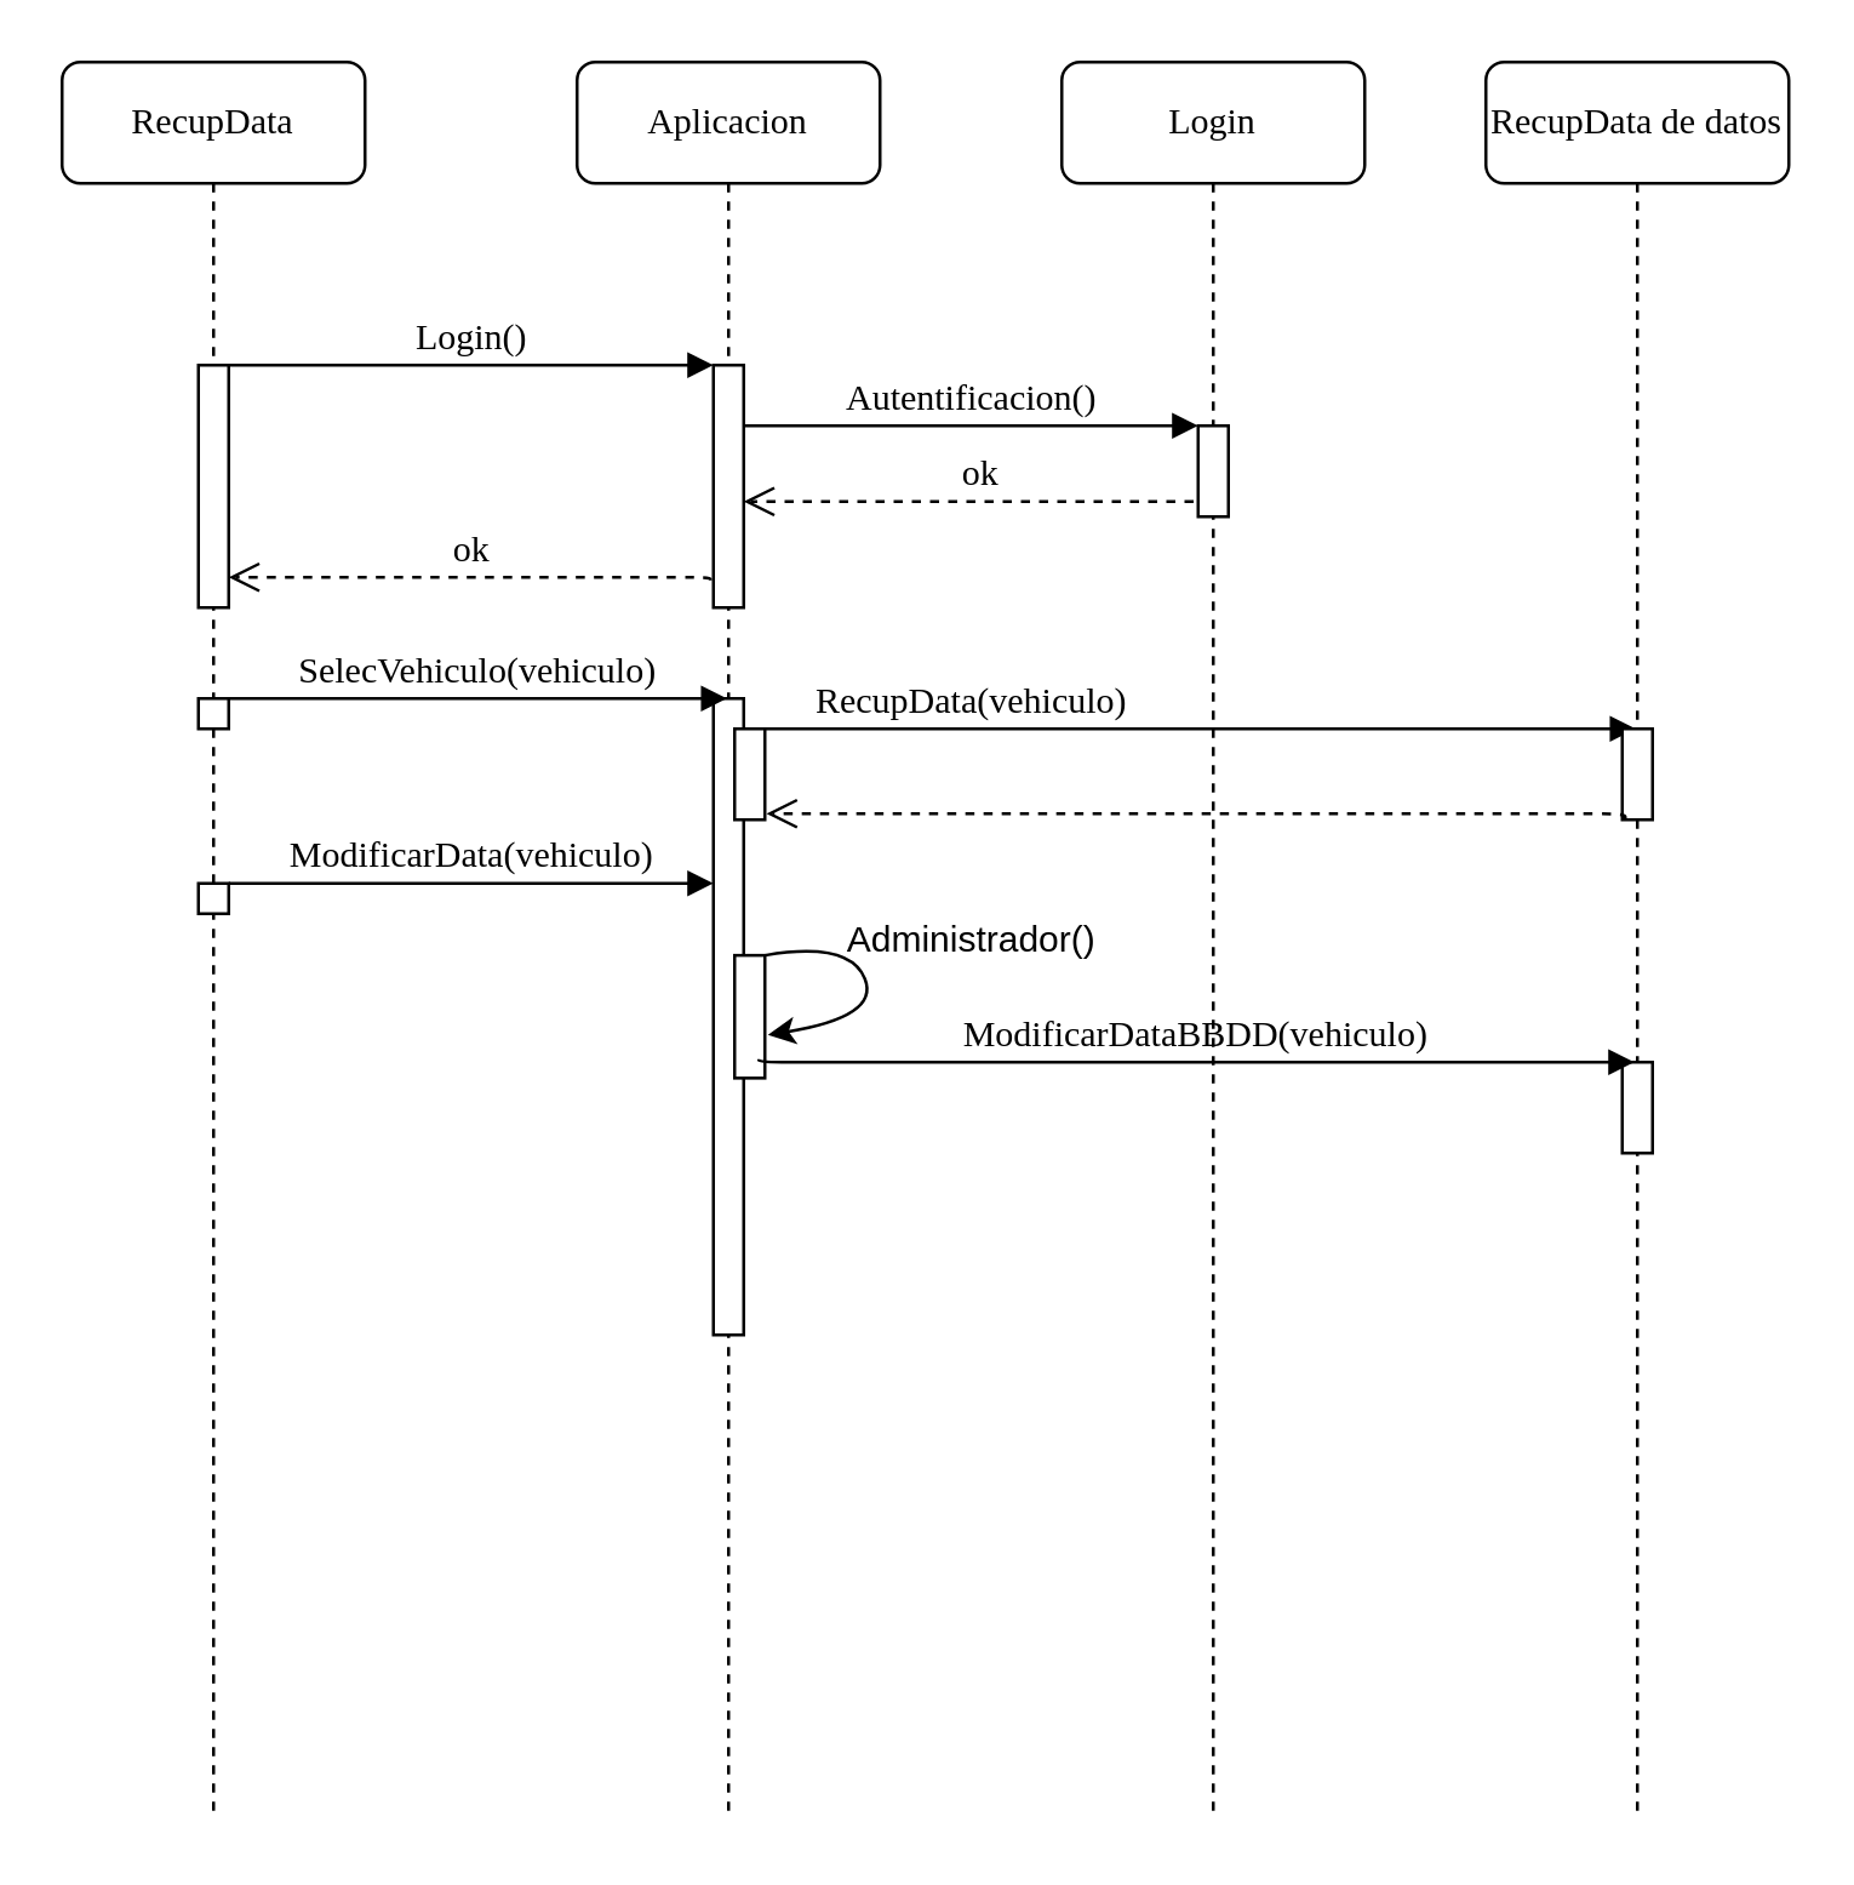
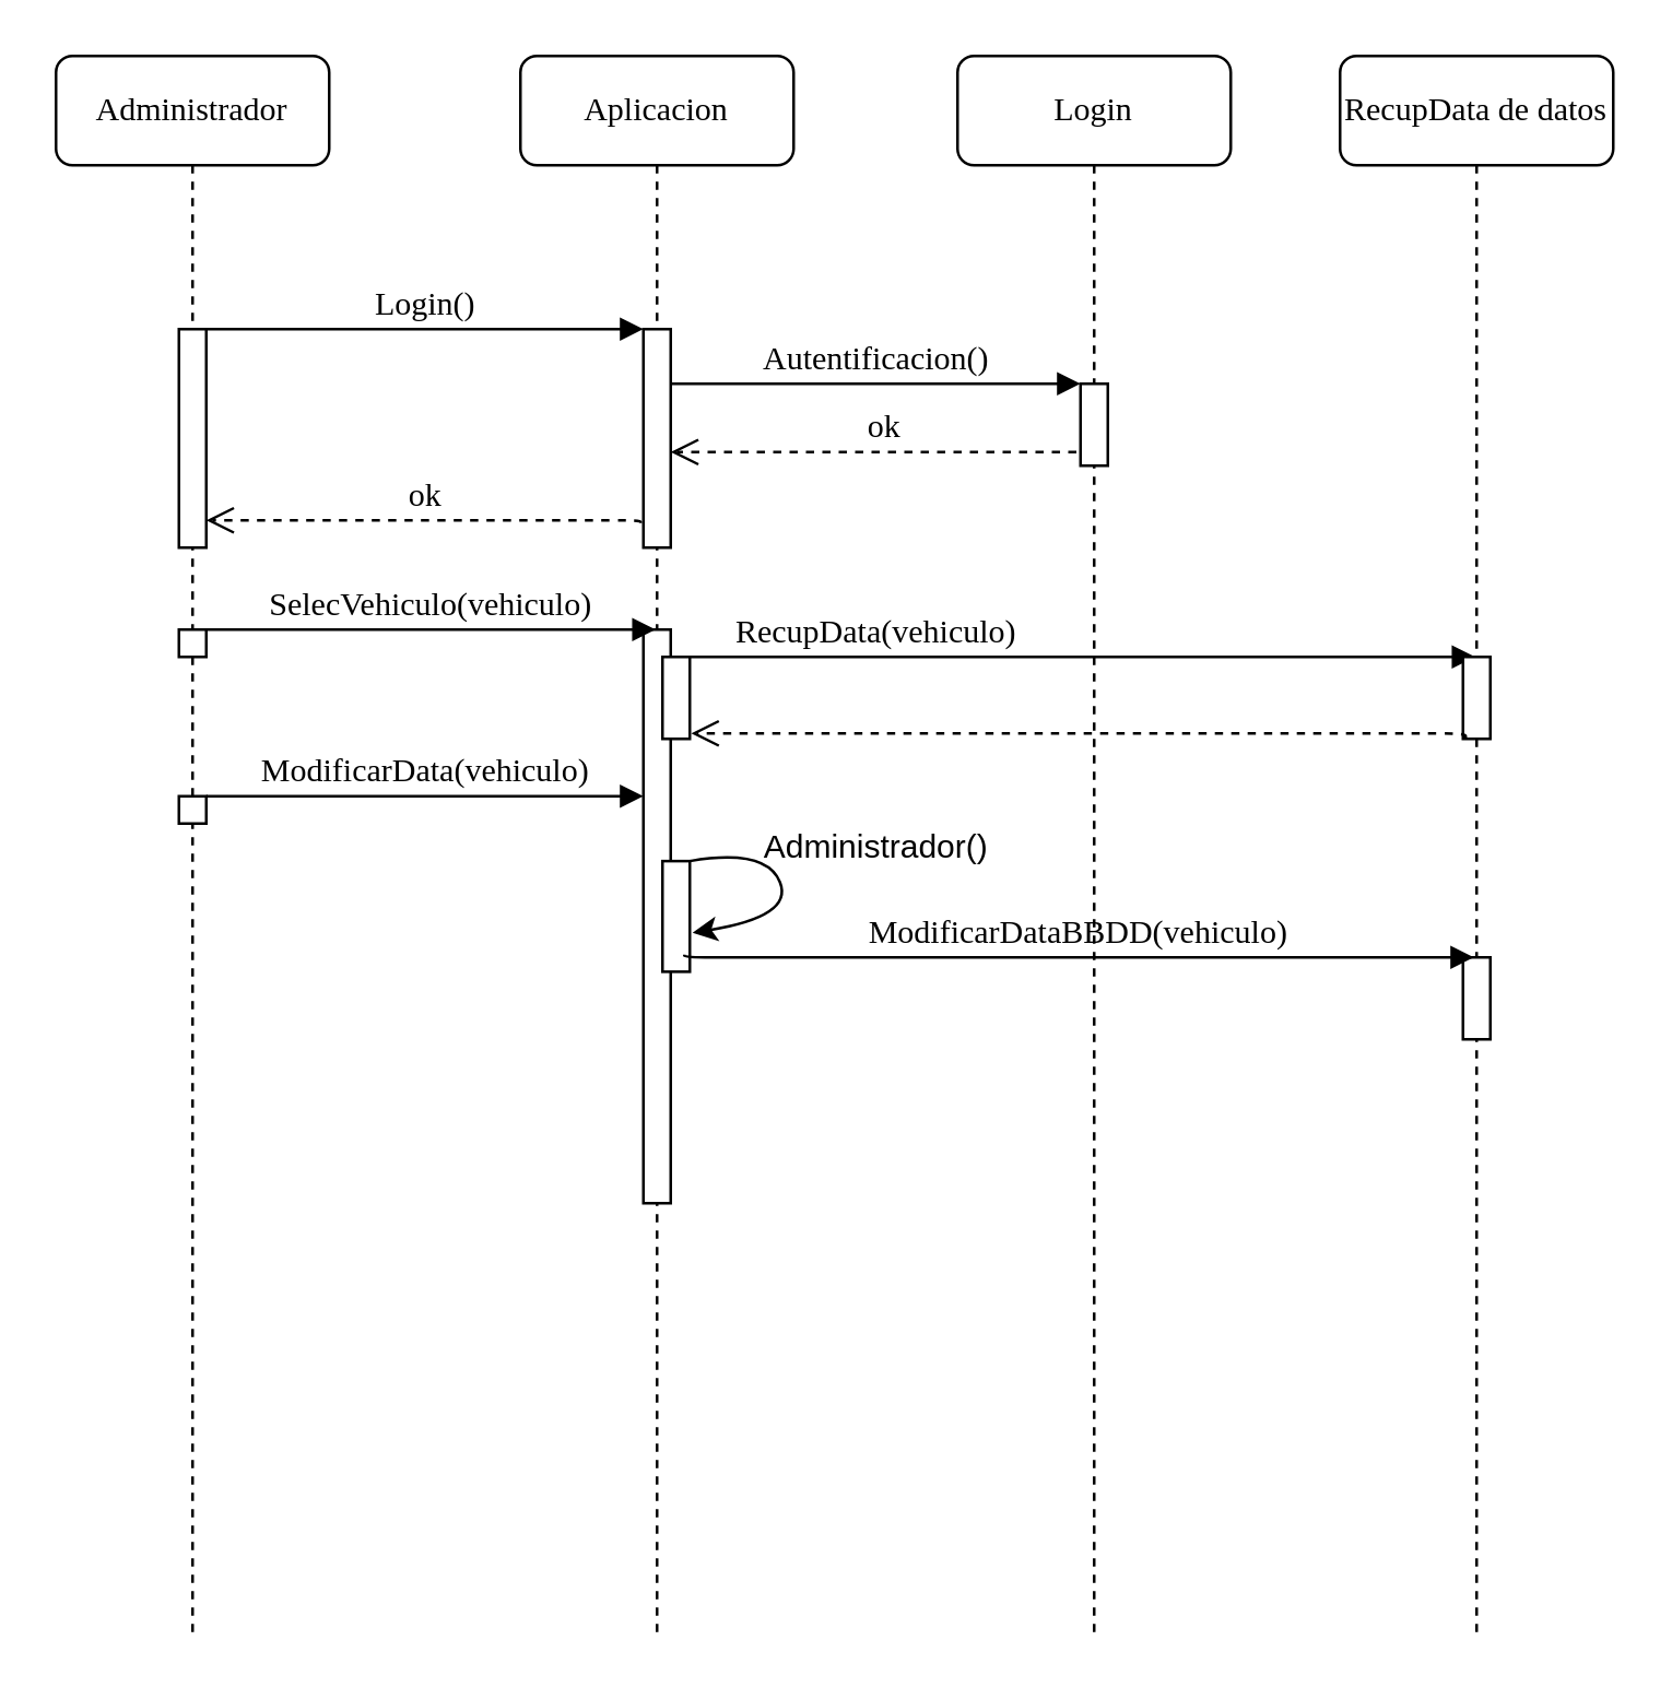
- <mxCell id="12" value="RecupData" style="shape=umlLifeline;perimeter=lifelinePerimeter;whiteSpace=wrap;html=1;container=1;collapsible=0;recursiveResize=0;outlineConnect=0;rounded=1;shadow=0;comic=0;labelBackgroundColor=none;strokeWidth=1;fontFamily=Verdana;fontSize=12;align=center;" parent="1" vertex="1"><mxGeometry x="20" y="20" width="100" height="580" as="geometry" /></mxCell>
+ <mxCell id="12" value="Administrador" style="shape=umlLifeline;perimeter=lifelinePerimeter;whiteSpace=wrap;html=1;container=1;collapsible=0;recursiveResize=0;outlineConnect=0;rounded=1;shadow=0;comic=0;labelBackgroundColor=none;strokeWidth=1;fontFamily=Verdana;fontSize=12;align=center;" parent="1" vertex="1"><mxGeometry x="20" y="20" width="100" height="580" as="geometry" /></mxCell>
